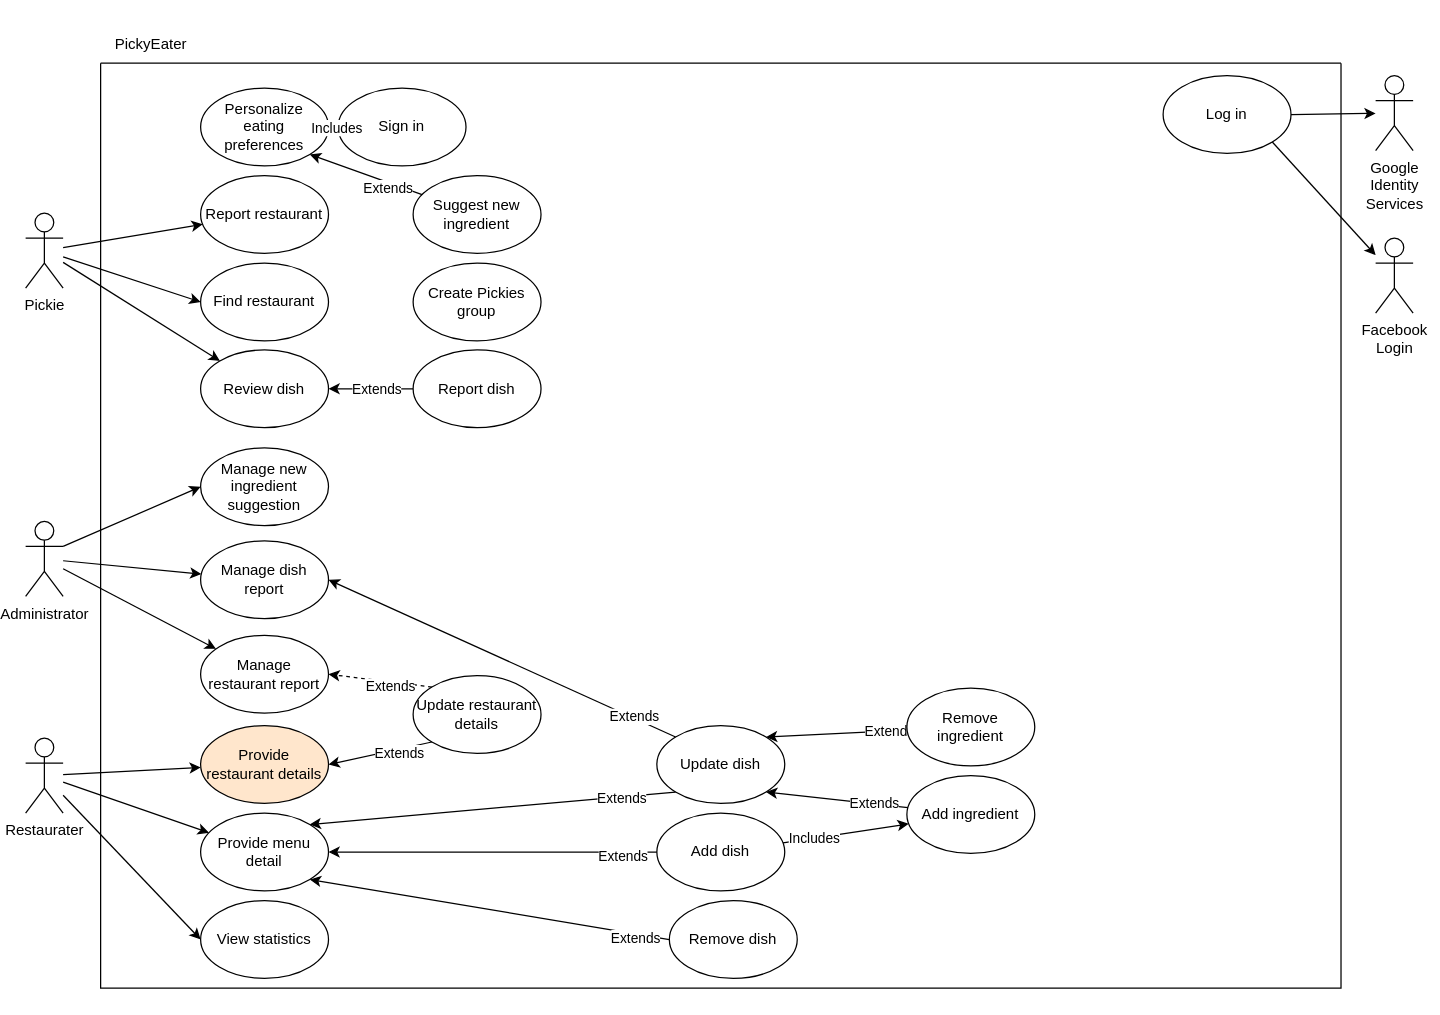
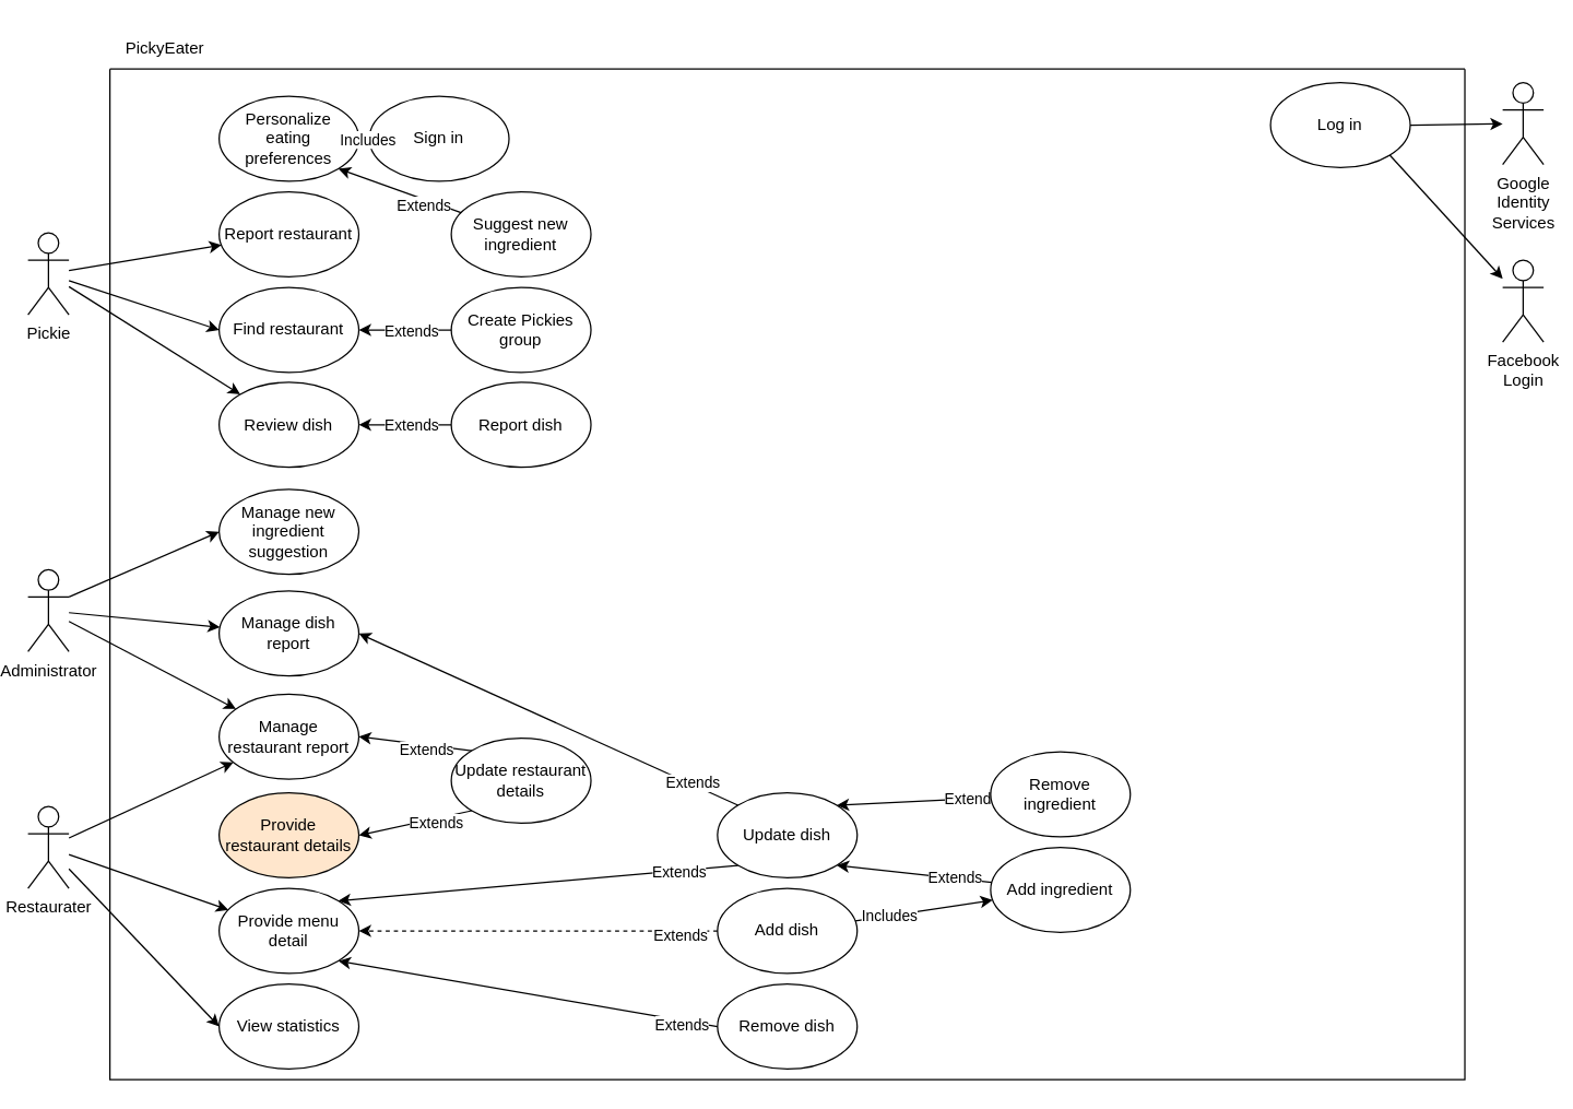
+ <mxCell id="50" value="" style="rounded=0;orthogonalLoop=1;jettySize=auto;html=1;entryX=1;entryY=0.5;entryDx=0;entryDy=0;exitX=0;exitY=0.5;exitDx=0;exitDy=0;" parent="11" source="16" target="49" edge="1"><mxGeometry relative="1" as="geometry"><mxPoint x="329.54" y="59.89" as="sourcePoint" /><mxPoint x="409.54" y="59.89" as="targetPoint" /></mxGeometry></mxCell>
+ <mxCell id="51" value="Extends" style="edgeLabel;html=1;align=center;verticalAlign=middle;resizable=0;points=[];" vertex="1" connectable="0" parent="50"><mxGeometry x="-0.439" y="-2" relative="1" as="geometry"><mxPoint x="-11" y="2" as="offset" /></mxGeometry></mxCell>
- <mxCell id="34" value="" style="rounded=0;orthogonalLoop=1;jettySize=auto;html=1;exitX=0;exitY=0;exitDx=0;exitDy=0;entryX=1;entryY=0.5;entryDx=0;entryDy=0;dashed=1;" parent="11" source="29" target="17" edge="1"><mxGeometry relative="1" as="geometry"><mxPoint x="370" y="610.99" as="sourcePoint" /><mxPoint x="147" y="568.99" as="targetPoint" /></mxGeometry></mxCell>
+ <mxCell id="34" value="" style="rounded=0;orthogonalLoop=1;jettySize=auto;html=1;exitX=0;exitY=0;exitDx=0;exitDy=0;entryX=1;entryY=0.5;entryDx=0;entryDy=0;" parent="11" source="29" target="17" edge="1"><mxGeometry relative="1" as="geometry"><mxPoint x="370" y="610.99" as="sourcePoint" /><mxPoint x="147" y="568.99" as="targetPoint" /></mxGeometry></mxCell>
- <mxCell id="8" value="" style="rounded=0;orthogonalLoop=1;jettySize=auto;html=1;" parent="1" source="9" target="45" edge="1"><mxGeometry relative="1" as="geometry" /></mxCell>
+ <mxCell id="8" value="" style="rounded=0;orthogonalLoop=1;jettySize=auto;html=1;" parent="1" source="9" target="17" edge="1"><mxGeometry relative="1" as="geometry" /></mxCell>
- <mxCell id="43" value="" style="rounded=0;orthogonalLoop=1;jettySize=auto;html=1;exitX=0;exitY=0.5;exitDx=0;exitDy=0;entryX=1;entryY=0.5;entryDx=0;entryDy=0;" parent="11" source="21" target="38" edge="1"><mxGeometry relative="1" as="geometry"><mxPoint x="336" y="505.77" as="sourcePoint" /><mxPoint x="120" y="561.77" as="targetPoint" /></mxGeometry></mxCell>
+ <mxCell id="43" value="" style="rounded=0;orthogonalLoop=1;jettySize=auto;html=1;exitX=0;exitY=0.5;exitDx=0;exitDy=0;entryX=1;entryY=0.5;entryDx=0;entryDy=0;dashed=1;" parent="11" source="21" target="38" edge="1"><mxGeometry relative="1" as="geometry"><mxPoint x="336" y="505.77" as="sourcePoint" /><mxPoint x="120" y="561.77" as="targetPoint" /></mxGeometry></mxCell>
- <mxCell id="18" value="Remove dish" style="ellipse;whiteSpace=wrap;html=1;movable=1;resizable=1;rotatable=1;deletable=1;editable=1;locked=0;connectable=1;" parent="11" vertex="1"><mxGeometry x="454.985" y="670.003" width="102.308" height="62.222" as="geometry" /></mxCell>
+ <mxCell id="18" value="Remove dish" style="ellipse;whiteSpace=wrap;html=1;movable=1;resizable=1;rotatable=1;deletable=1;editable=1;locked=0;connectable=1;" parent="11" vertex="1"><mxGeometry x="444.985" y="670.003" width="102.308" height="62.222" as="geometry" /></mxCell>
